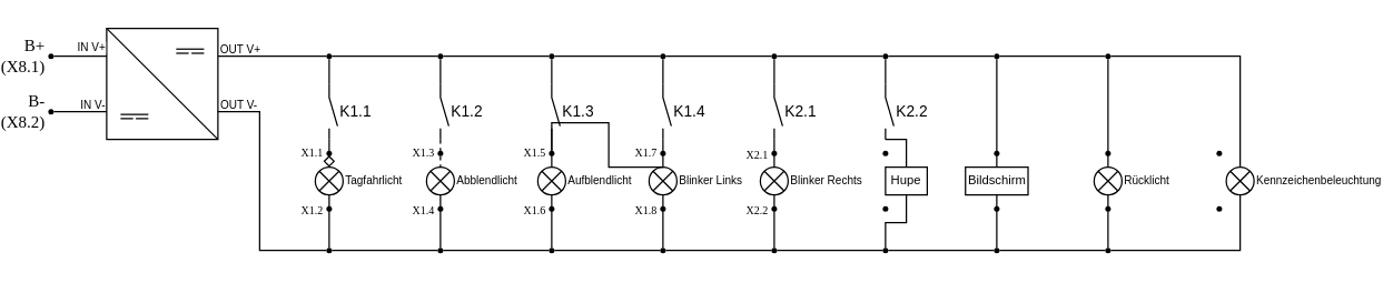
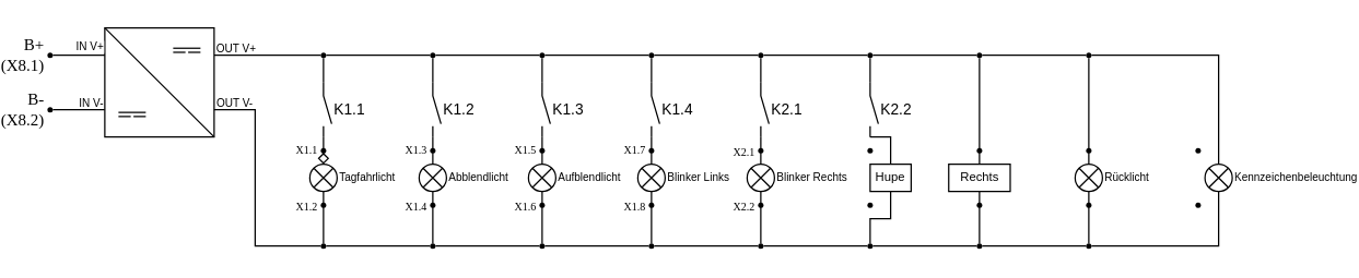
- <mxCell id="32" style="edgeStyle=orthogonalEdgeStyle;rounded=0;orthogonalLoop=1;jettySize=auto;html=1;exitX=1;exitY=1;exitDx=0;exitDy=0;exitPerimeter=0;endArrow=none;endFill=0;" edge="1" parent="1" source="33" target="90"><mxGeometry relative="1" as="geometry" /></mxCell>
+ <mxCell id="32" style="edgeStyle=orthogonalEdgeStyle;rounded=0;orthogonalLoop=1;jettySize=auto;html=1;exitX=1;exitY=1;exitDx=0;exitDy=0;exitPerimeter=0;entryX=0.5;entryY=0;entryDx=0;entryDy=0;entryPerimeter=0;endArrow=none;endFill=0;" edge="1" parent="1" source="33" target="22"><mxGeometry relative="1" as="geometry" /></mxCell>
- <mxCell id="23" style="edgeStyle=orthogonalEdgeStyle;rounded=0;orthogonalLoop=1;jettySize=auto;html=1;exitX=1;exitY=1;exitDx=0;exitDy=0;exitPerimeter=0;entryX=0.5;entryY=0;entryDx=0;entryDy=0;entryPerimeter=0;endArrow=none;endFill=0;dashed=1;" edge="1" parent="1" source="24" target="18"><mxGeometry relative="1" as="geometry" /></mxCell>
+ <mxCell id="23" style="edgeStyle=orthogonalEdgeStyle;rounded=0;orthogonalLoop=1;jettySize=auto;html=1;exitX=1;exitY=1;exitDx=0;exitDy=0;exitPerimeter=0;entryX=0.5;entryY=0;entryDx=0;entryDy=0;entryPerimeter=0;endArrow=none;endFill=0;" edge="1" parent="1" source="24" target="18"><mxGeometry relative="1" as="geometry" /></mxCell>
- <mxCell id="76" value="&lt;div style=&quot;font-size: 9px;&quot;&gt;&lt;span style=&quot;font-size: 9px;&quot;&gt;Bildschirm&lt;/span&gt;&lt;/div&gt;" style="rounded=0;whiteSpace=wrap;html=1;align=center;verticalAlign=middle;spacing=0;fontSize=9;horizontal=1;" vertex="1" parent="1"><mxGeometry x="679.5" y="120" width="45" height="20" as="geometry" /></mxCell>
+ <mxCell id="76" value="&lt;div style=&quot;font-size: 9px;&quot;&gt;&lt;span style=&quot;font-size: 9px;&quot;&gt;Rechts&lt;/span&gt;&lt;/div&gt;" style="rounded=0;whiteSpace=wrap;html=1;align=center;verticalAlign=middle;spacing=0;fontSize=9;horizontal=1;" vertex="1" parent="1"><mxGeometry x="679.5" y="120" width="45" height="20" as="geometry" /></mxCell>
